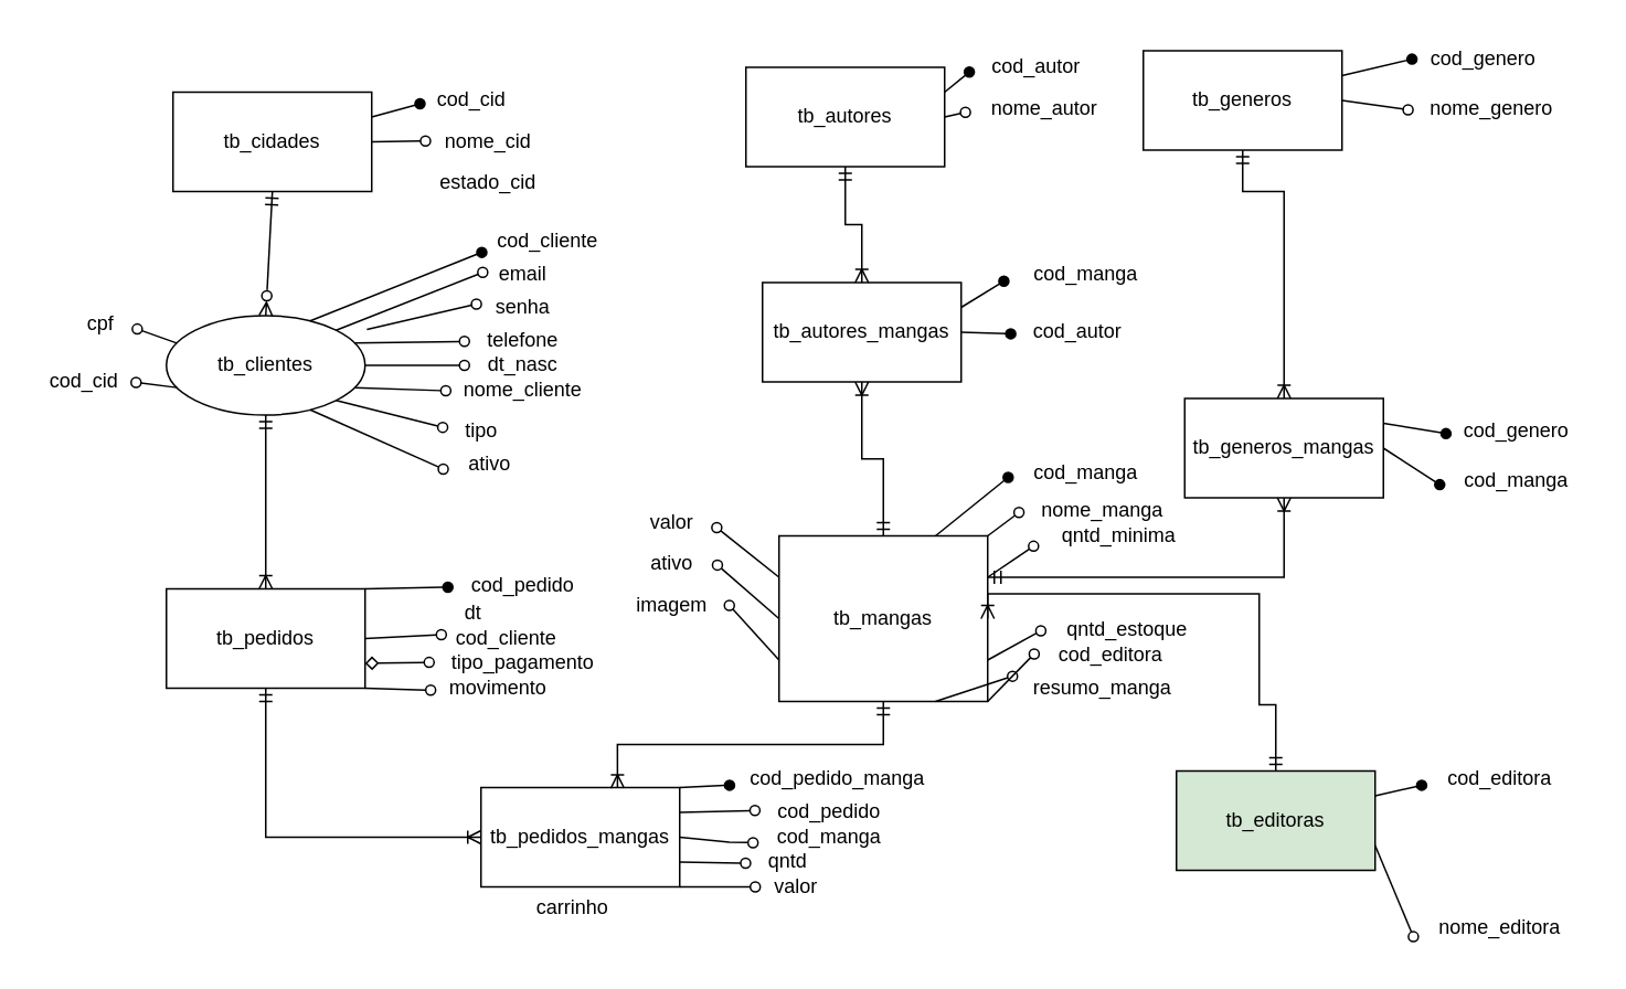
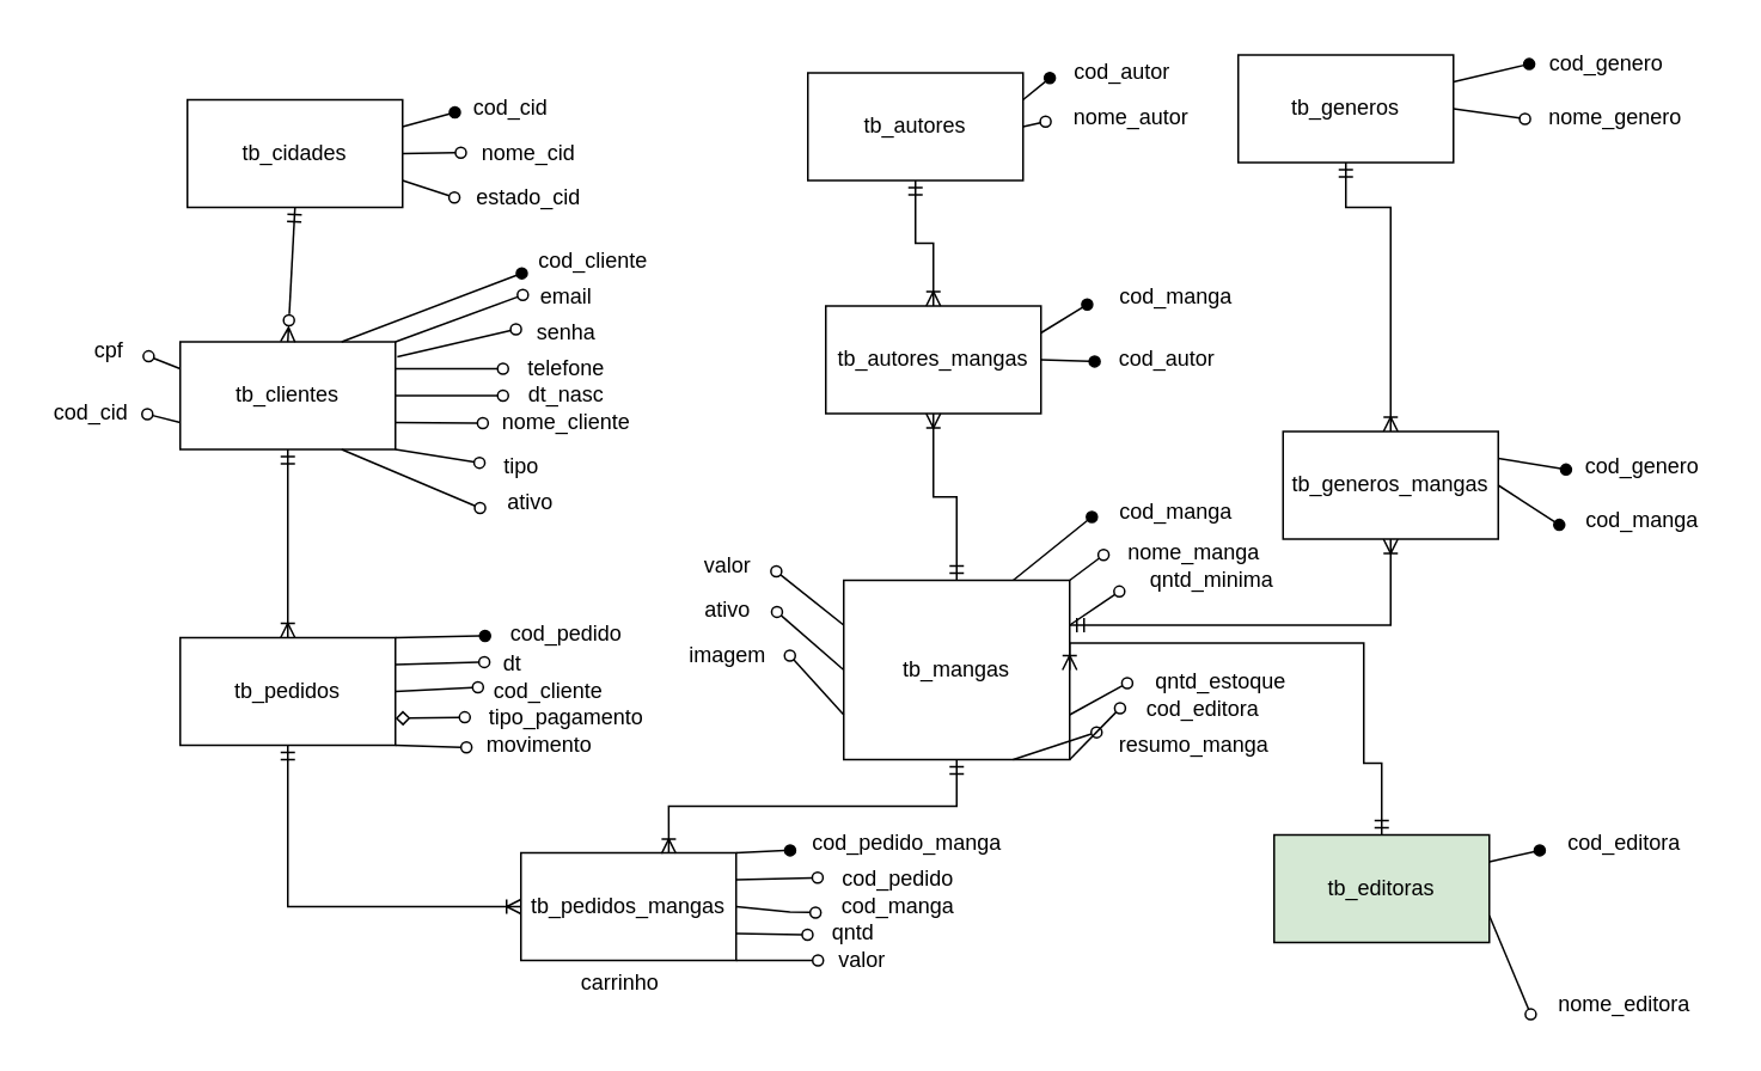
+ <mxCell id="87" value="" style="endArrow=none;html=1;rounded=0;entryX=1;entryY=0.75;entryDx=0;entryDy=0;startArrow=oval;startFill=0;exitX=-0.014;exitY=0.483;exitDx=0;exitDy=0;exitPerimeter=0;" edge="1" parent="1" source="90" target="83"><mxGeometry width="50" height="50" relative="1" as="geometry"><mxPoint x="254" y="95" as="sourcePoint" /><mxPoint x="244" y="90" as="targetPoint" /></mxGeometry></mxCell>
- <mxCell id="2" value="tb_clientes" style="ellipse;whiteSpace=wrap;html=1;" vertex="1" parent="1"><mxGeometry x="100" y="190" width="120" height="60" as="geometry" /></mxCell>
+ <mxCell id="2" value="tb_clientes" style="rounded=0;whiteSpace=wrap;html=1;" vertex="1" parent="1"><mxGeometry x="100" y="190" width="120" height="60" as="geometry" /></mxCell>
+ <mxCell id="24" value="" style="endArrow=oval;html=1;rounded=0;exitX=1;exitY=0.25;exitDx=0;exitDy=0;endFill=0;entryX=-0.014;entryY=0.453;entryDx=0;entryDy=0;entryPerimeter=0;" edge="1" parent="1" source="3" target="51"><mxGeometry width="50" height="50" relative="1" as="geometry"><mxPoint x="230" y="365" as="sourcePoint" /><mxPoint x="270" y="370" as="targetPoint" /></mxGeometry></mxCell>
